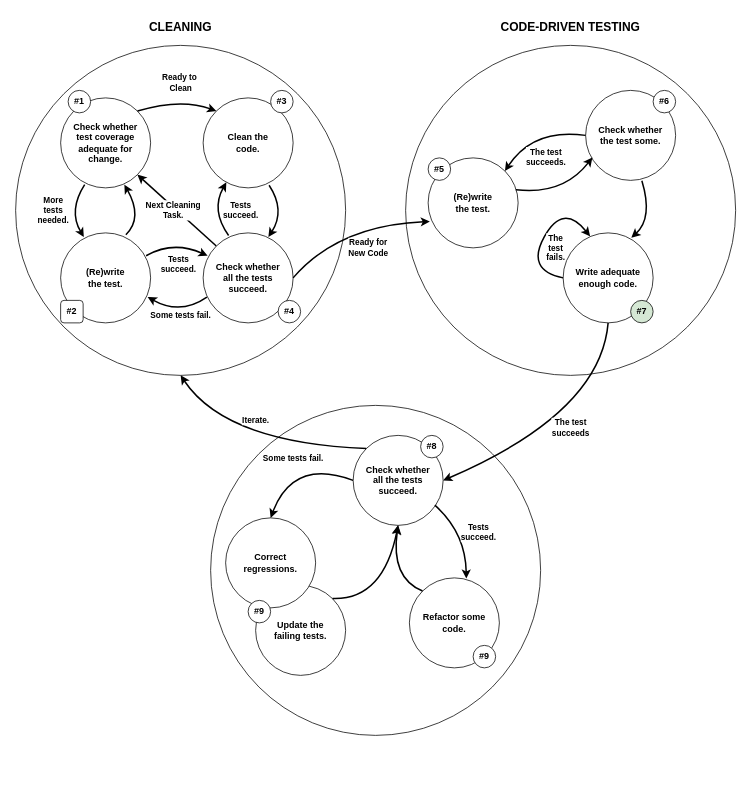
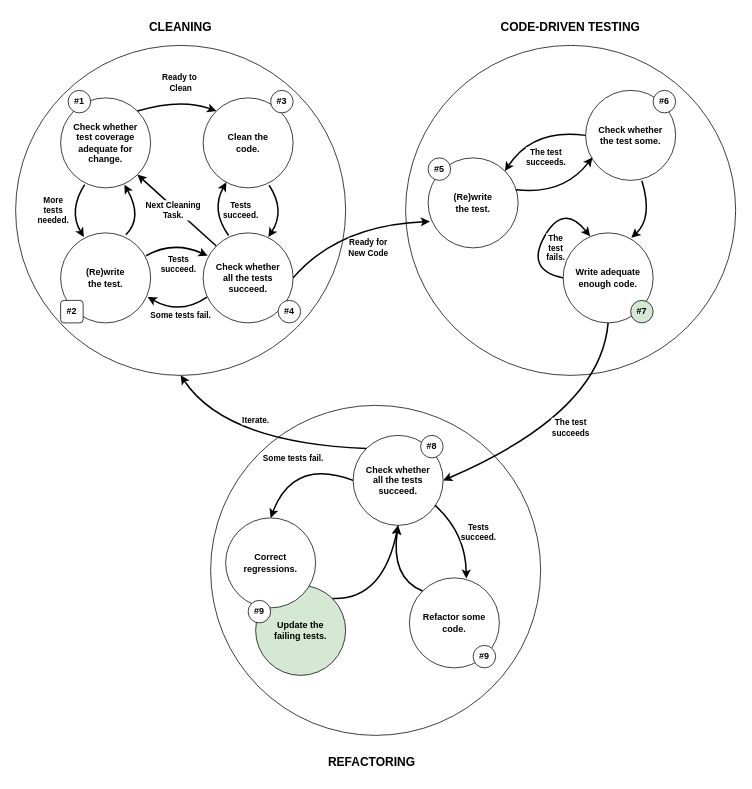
- <mxCell id="36" value="Update the&lt;div&gt;failing tests.&lt;/div&gt;" style="ellipse;whiteSpace=wrap;html=1;aspect=fixed;fontStyle=1" parent="1" vertex="1"><mxGeometry x="340" y="780" width="120" height="120" as="geometry" /></mxCell>
+ <mxCell id="36" value="Update the&lt;div&gt;failing tests.&lt;/div&gt;" style="ellipse;whiteSpace=wrap;html=1;aspect=fixed;fontStyle=1;fillColor=#d5e8d4;" parent="1" vertex="1"><mxGeometry x="340" y="780" width="120" height="120" as="geometry" /></mxCell>
+ <mxCell id="7" value="&lt;font style=&quot;font-size: 16px;&quot;&gt;&lt;b&gt;REFACTORING&lt;/b&gt;&lt;/font&gt;" style="text;html=1;align=center;verticalAlign=middle;whiteSpace=wrap;rounded=0;" parent="1" vertex="1"><mxGeometry x="400" y="1000" width="190" height="30" as="geometry" /></mxCell>
